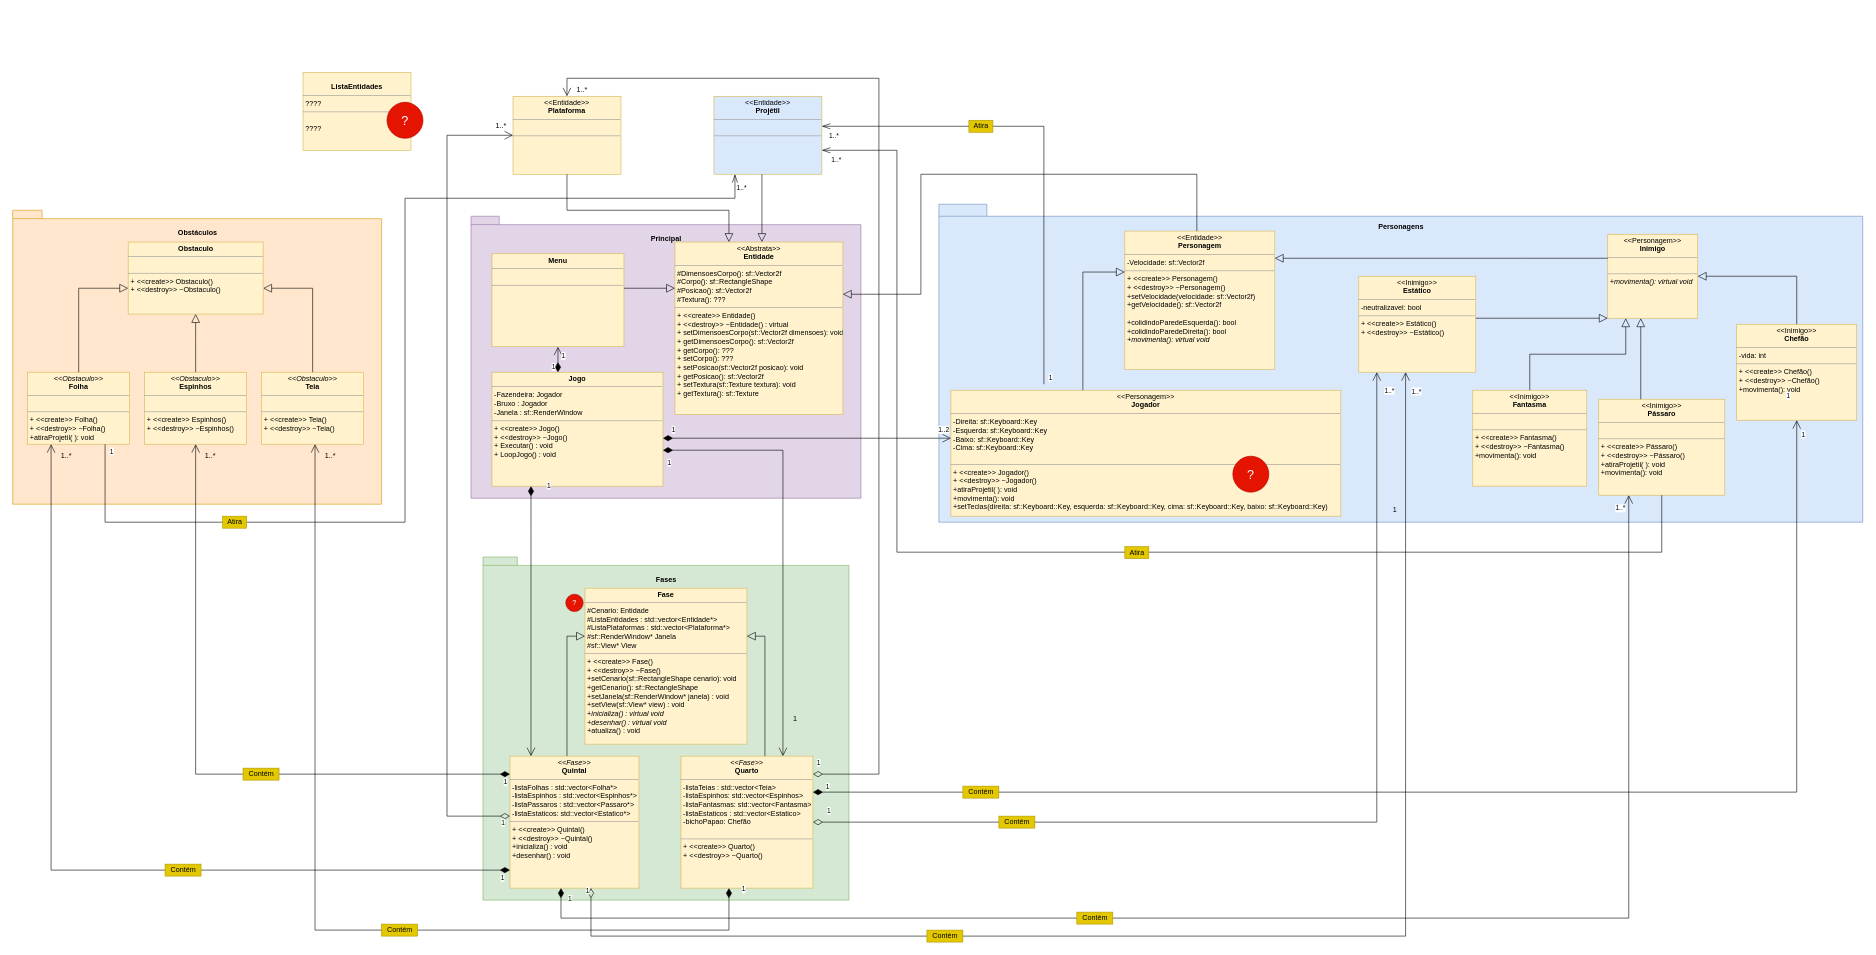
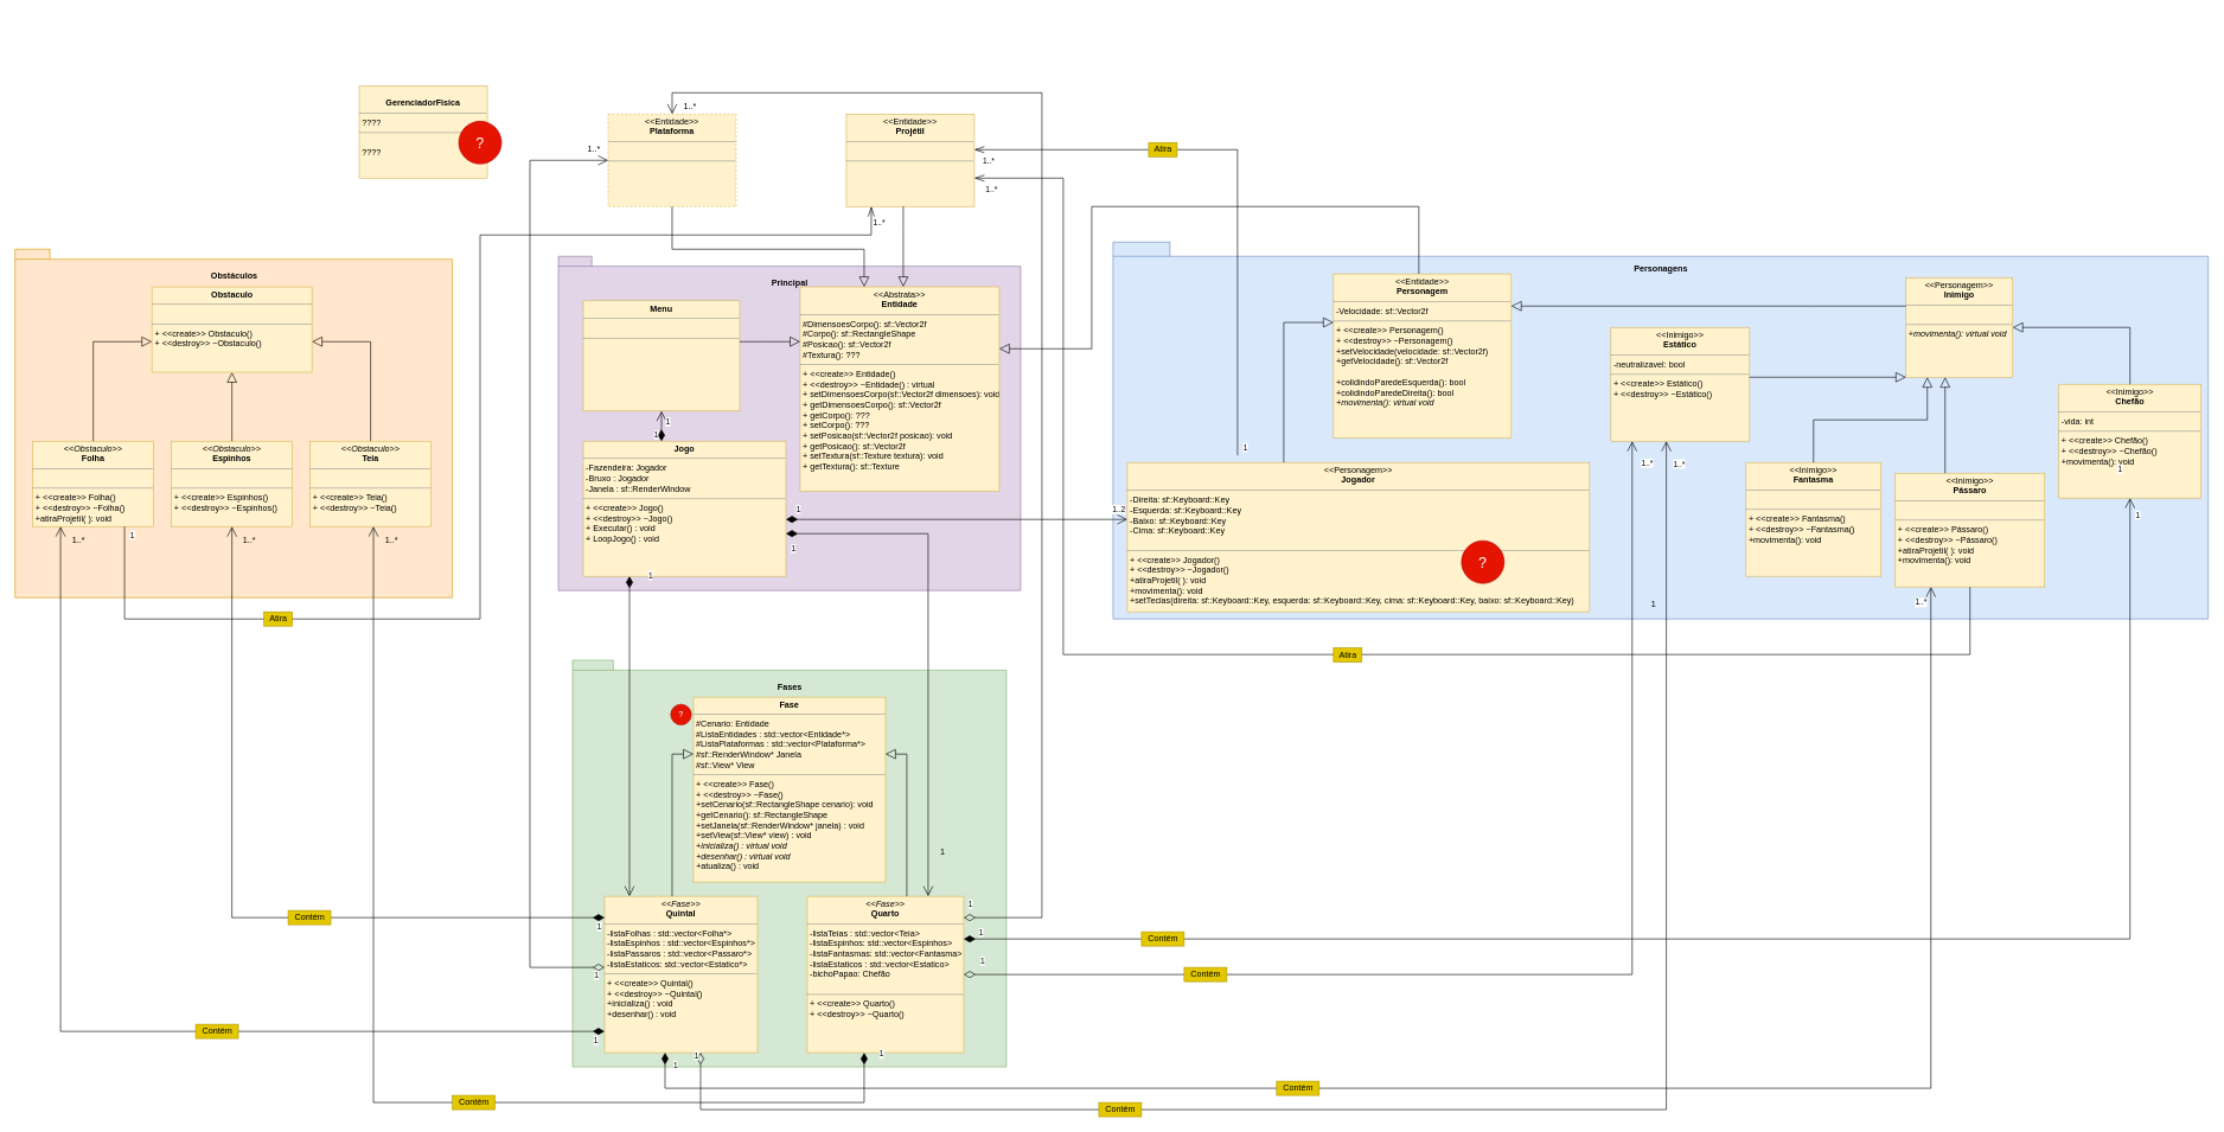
- <mxCell id="87" value="&lt;p style=&quot;margin: 0px ; margin-top: 4px ; text-align: center&quot;&gt;&lt;br&gt;&lt;b&gt;ListaEntidades&lt;/b&gt;&lt;/p&gt;&lt;hr size=&quot;1&quot;&gt;&lt;p style=&quot;margin: 0px ; margin-left: 4px&quot;&gt;????&lt;/p&gt;&lt;hr size=&quot;1&quot;&gt;&lt;p style=&quot;margin: 0px ; margin-left: 4px&quot;&gt;&lt;br&gt;&lt;/p&gt;&lt;p style=&quot;margin: 0px ; margin-left: 4px&quot;&gt;????&lt;/p&gt;" style="verticalAlign=top;align=left;overflow=fill;fontSize=12;fontFamily=Helvetica;html=1;labelBackgroundColor=none;fillColor=#fff2cc;strokeColor=#d6b656;" vertex="1" parent="1"><mxGeometry x="504" y="120" width="180" height="130" as="geometry" /></mxCell>
+ <mxCell id="87" value="&lt;p style=&quot;margin: 0px ; margin-top: 4px ; text-align: center&quot;&gt;&lt;br&gt;&lt;b&gt;GerenciadorFisica&lt;/b&gt;&lt;/p&gt;&lt;hr size=&quot;1&quot;&gt;&lt;p style=&quot;margin: 0px ; margin-left: 4px&quot;&gt;????&lt;/p&gt;&lt;hr size=&quot;1&quot;&gt;&lt;p style=&quot;margin: 0px ; margin-left: 4px&quot;&gt;&lt;br&gt;&lt;/p&gt;&lt;p style=&quot;margin: 0px ; margin-left: 4px&quot;&gt;????&lt;/p&gt;" style="verticalAlign=top;align=left;overflow=fill;fontSize=12;fontFamily=Helvetica;html=1;labelBackgroundColor=none;fillColor=#fff2cc;strokeColor=#d6b656;" vertex="1" parent="1"><mxGeometry x="504" y="120" width="180" height="130" as="geometry" /></mxCell>
- <mxCell id="75" value="&lt;p style=&quot;margin: 0px ; margin-top: 4px ; text-align: center&quot;&gt;&amp;lt;&amp;lt;Entidade&amp;gt;&amp;gt;&lt;br&gt;&lt;b&gt;Plataforma&lt;/b&gt;&lt;/p&gt;&lt;hr size=&quot;1&quot;&gt;&lt;p style=&quot;margin: 0px ; margin-left: 4px&quot;&gt;&lt;br&gt;&lt;/p&gt;&lt;hr size=&quot;1&quot;&gt;&lt;p style=&quot;margin: 0px ; margin-left: 4px&quot;&gt;&lt;br&gt;&lt;/p&gt;&lt;p style=&quot;margin: 0px ; margin-left: 4px&quot;&gt;&lt;br&gt;&lt;/p&gt;" style="verticalAlign=top;align=left;overflow=fill;fontSize=12;fontFamily=Helvetica;html=1;labelBackgroundColor=none;fillColor=#fff2cc;strokeColor=#d6b656;" parent="1" vertex="1"><mxGeometry x="854" y="160" width="180" height="130" as="geometry" /></mxCell>
+ <mxCell id="75" value="&lt;p style=&quot;margin: 0px ; margin-top: 4px ; text-align: center&quot;&gt;&amp;lt;&amp;lt;Entidade&amp;gt;&amp;gt;&lt;br&gt;&lt;b&gt;Plataforma&lt;/b&gt;&lt;/p&gt;&lt;hr size=&quot;1&quot;&gt;&lt;p style=&quot;margin: 0px ; margin-left: 4px&quot;&gt;&lt;br&gt;&lt;/p&gt;&lt;hr size=&quot;1&quot;&gt;&lt;p style=&quot;margin: 0px ; margin-left: 4px&quot;&gt;&lt;br&gt;&lt;/p&gt;&lt;p style=&quot;margin: 0px ; margin-left: 4px&quot;&gt;&lt;br&gt;&lt;/p&gt;" style="verticalAlign=top;align=left;overflow=fill;fontSize=12;fontFamily=Helvetica;html=1;labelBackgroundColor=none;fillColor=#fff2cc;strokeColor=#d6b656;dashed=1;" parent="1" vertex="1"><mxGeometry x="854" y="160" width="180" height="130" as="geometry" /></mxCell>
- <mxCell id="27" value="&lt;p style=&quot;margin: 0px ; margin-top: 4px ; text-align: center&quot;&gt;&amp;lt;&amp;lt;Entidade&amp;gt;&amp;gt;&lt;br&gt;&lt;span style=&quot;font-weight: 700&quot;&gt;Projétil&lt;/span&gt;&lt;br&gt;&lt;/p&gt;&lt;hr size=&quot;1&quot;&gt;&lt;p style=&quot;margin: 0px ; margin-left: 4px&quot;&gt;&lt;br&gt;&lt;/p&gt;&lt;hr size=&quot;1&quot;&gt;&lt;p style=&quot;margin: 0px ; margin-left: 4px&quot;&gt;&lt;br&gt;&lt;/p&gt;&lt;p style=&quot;margin: 0px ; margin-left: 4px&quot;&gt;&lt;br&gt;&lt;/p&gt;" style="verticalAlign=top;align=left;overflow=fill;fontSize=12;fontFamily=Helvetica;html=1;labelBackgroundColor=none;fillColor=#dae8fc;strokeColor=#d6b656;" parent="1" vertex="1"><mxGeometry x="1189" y="160" width="180" height="130" as="geometry" /></mxCell>
+ <mxCell id="27" value="&lt;p style=&quot;margin: 0px ; margin-top: 4px ; text-align: center&quot;&gt;&amp;lt;&amp;lt;Entidade&amp;gt;&amp;gt;&lt;br&gt;&lt;span style=&quot;font-weight: 700&quot;&gt;Projétil&lt;/span&gt;&lt;br&gt;&lt;/p&gt;&lt;hr size=&quot;1&quot;&gt;&lt;p style=&quot;margin: 0px ; margin-left: 4px&quot;&gt;&lt;br&gt;&lt;/p&gt;&lt;hr size=&quot;1&quot;&gt;&lt;p style=&quot;margin: 0px ; margin-left: 4px&quot;&gt;&lt;br&gt;&lt;/p&gt;&lt;p style=&quot;margin: 0px ; margin-left: 4px&quot;&gt;&lt;br&gt;&lt;/p&gt;" style="verticalAlign=top;align=left;overflow=fill;fontSize=12;fontFamily=Helvetica;html=1;labelBackgroundColor=none;fillColor=#fff2cc;strokeColor=#d6b656;" parent="1" vertex="1"><mxGeometry x="1189" y="160" width="180" height="130" as="geometry" /></mxCell>
